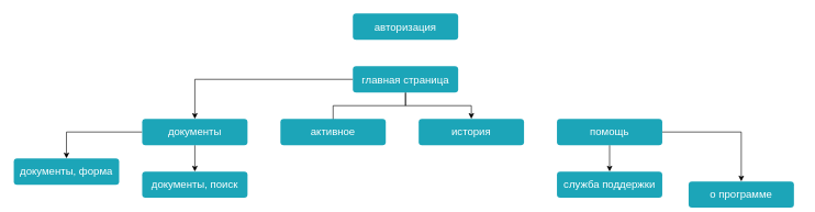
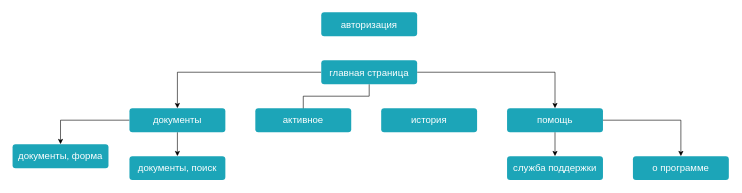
+ <mxCell id="7" style="edgeStyle=orthogonalEdgeStyle;rounded=0;orthogonalLoop=1;jettySize=auto;html=1;" edge="1" parent="2" source="8" target="11"><mxGeometry relative="1" as="geometry" /></mxCell>
- <mxCell id="4" value="" style="edgeStyle=orthogonalEdgeStyle;rounded=0;orthogonalLoop=1;jettySize=auto;html=1;" edge="1" parent="2" source="8" target="12"><mxGeometry relative="1" as="geometry" /></mxCell>
- <mxCell id="18" value="о программе" style="html=1;shadow=0;dashed=0;shape=mxgraph.bootstrap.rrect;rSize=5;strokeColor=none;strokeWidth=1;fillColor=#1CA5B8;fontColor=#FFFFFF;whiteSpace=wrap;align=center;verticalAlign=middle;spacingLeft=0;fontStyle=0;fontSize=16;spacing=5;" vertex="1" parent="2"><mxGeometry x="1045" y="275" width="160" height="40" as="geometry" /></mxCell>
+ <mxCell id="18" value="о программе" style="html=1;shadow=0;dashed=0;shape=mxgraph.bootstrap.rrect;rSize=5;strokeColor=none;strokeWidth=1;fillColor=#1CA5B8;fontColor=#FFFFFF;whiteSpace=wrap;align=center;verticalAlign=middle;spacingLeft=0;fontStyle=0;fontSize=16;spacing=5;" vertex="1" parent="2"><mxGeometry x="1055" y="260" width="160" height="40" as="geometry" /></mxCell>
